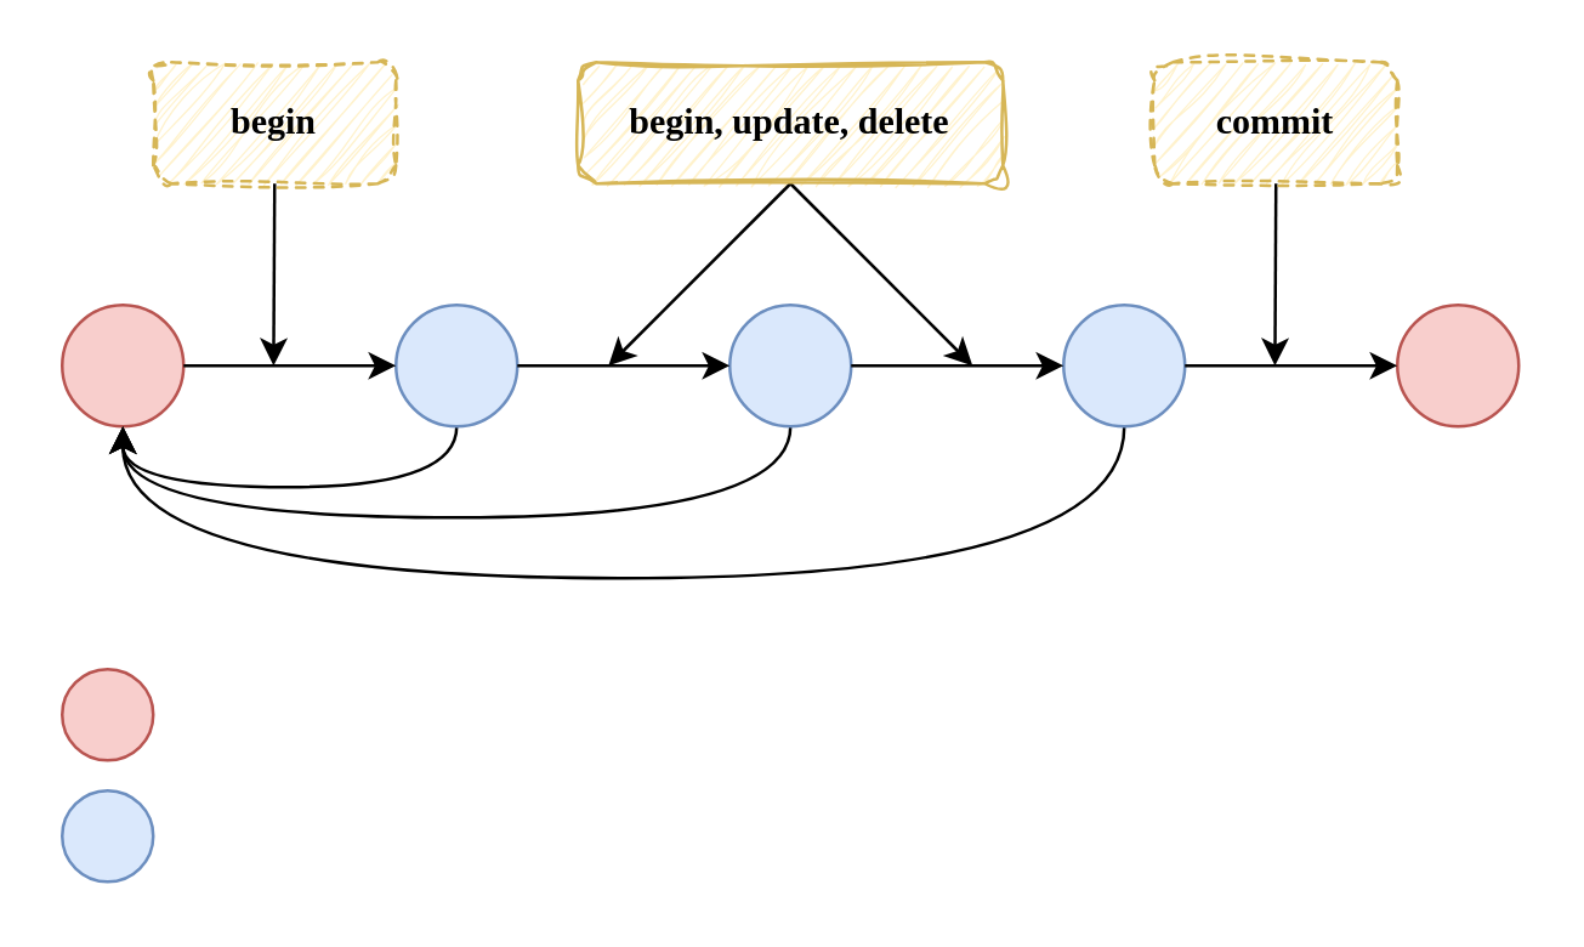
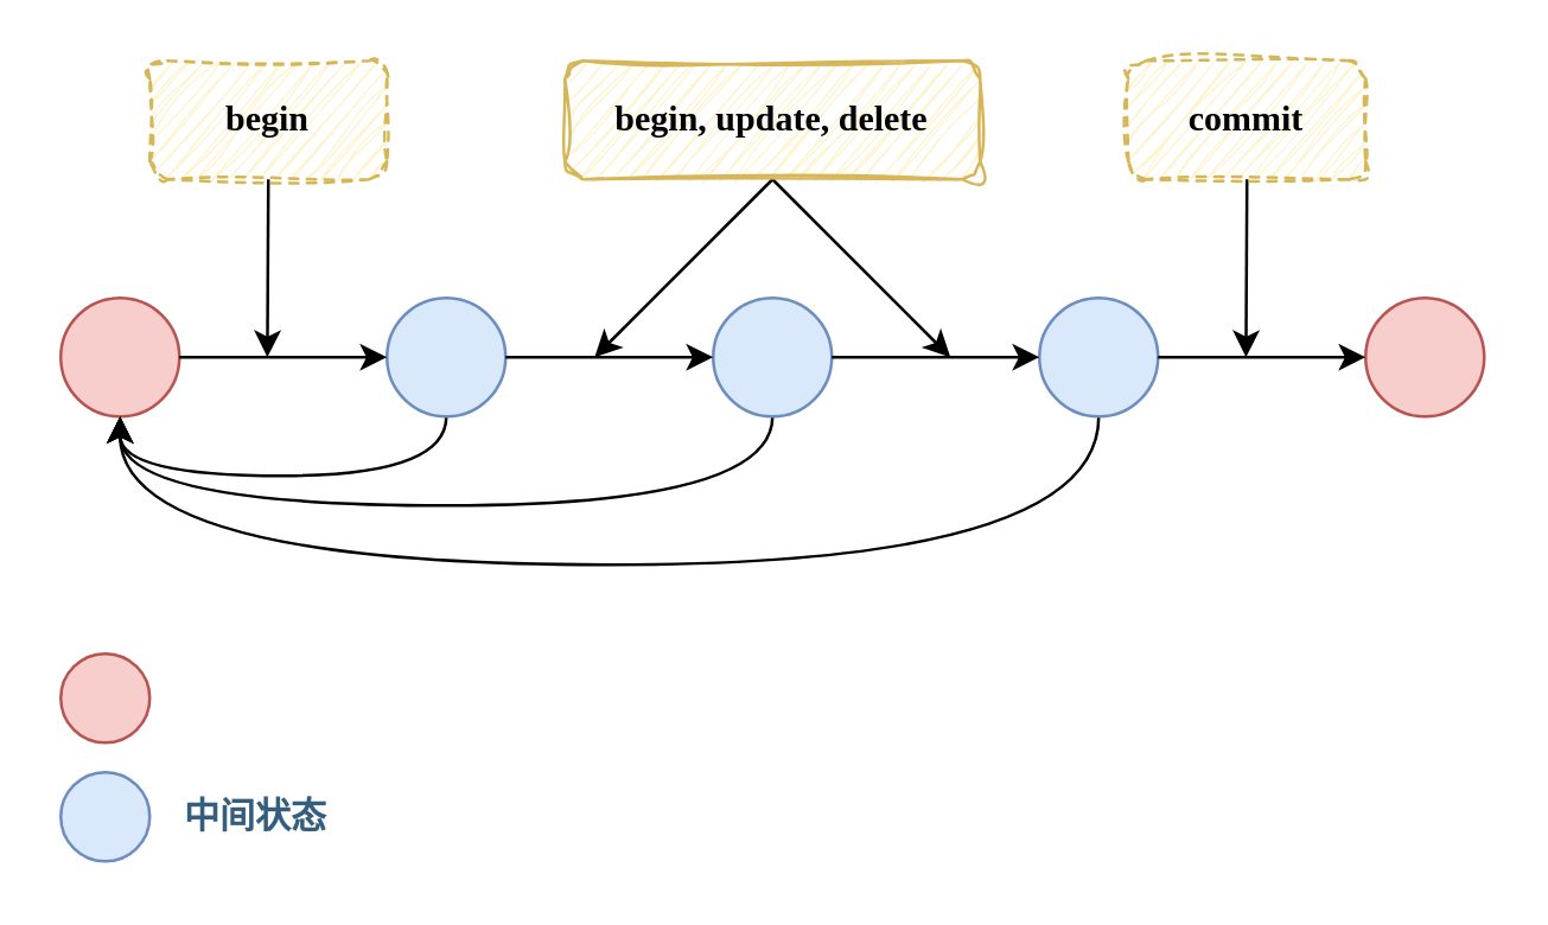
+ <mxCell id="24" value="中间状态" style="text;html=1;strokeColor=none;fillColor=none;align=left;verticalAlign=middle;whiteSpace=wrap;rounded=0;labelBorderColor=none;labelBackgroundColor=none;fontColor=#355e7e;fontFamily=Tahoma;fontStyle=1" parent="2" vertex="1"><mxGeometry x="40" y="240" width="70" height="30" as="geometry" /></mxCell>
